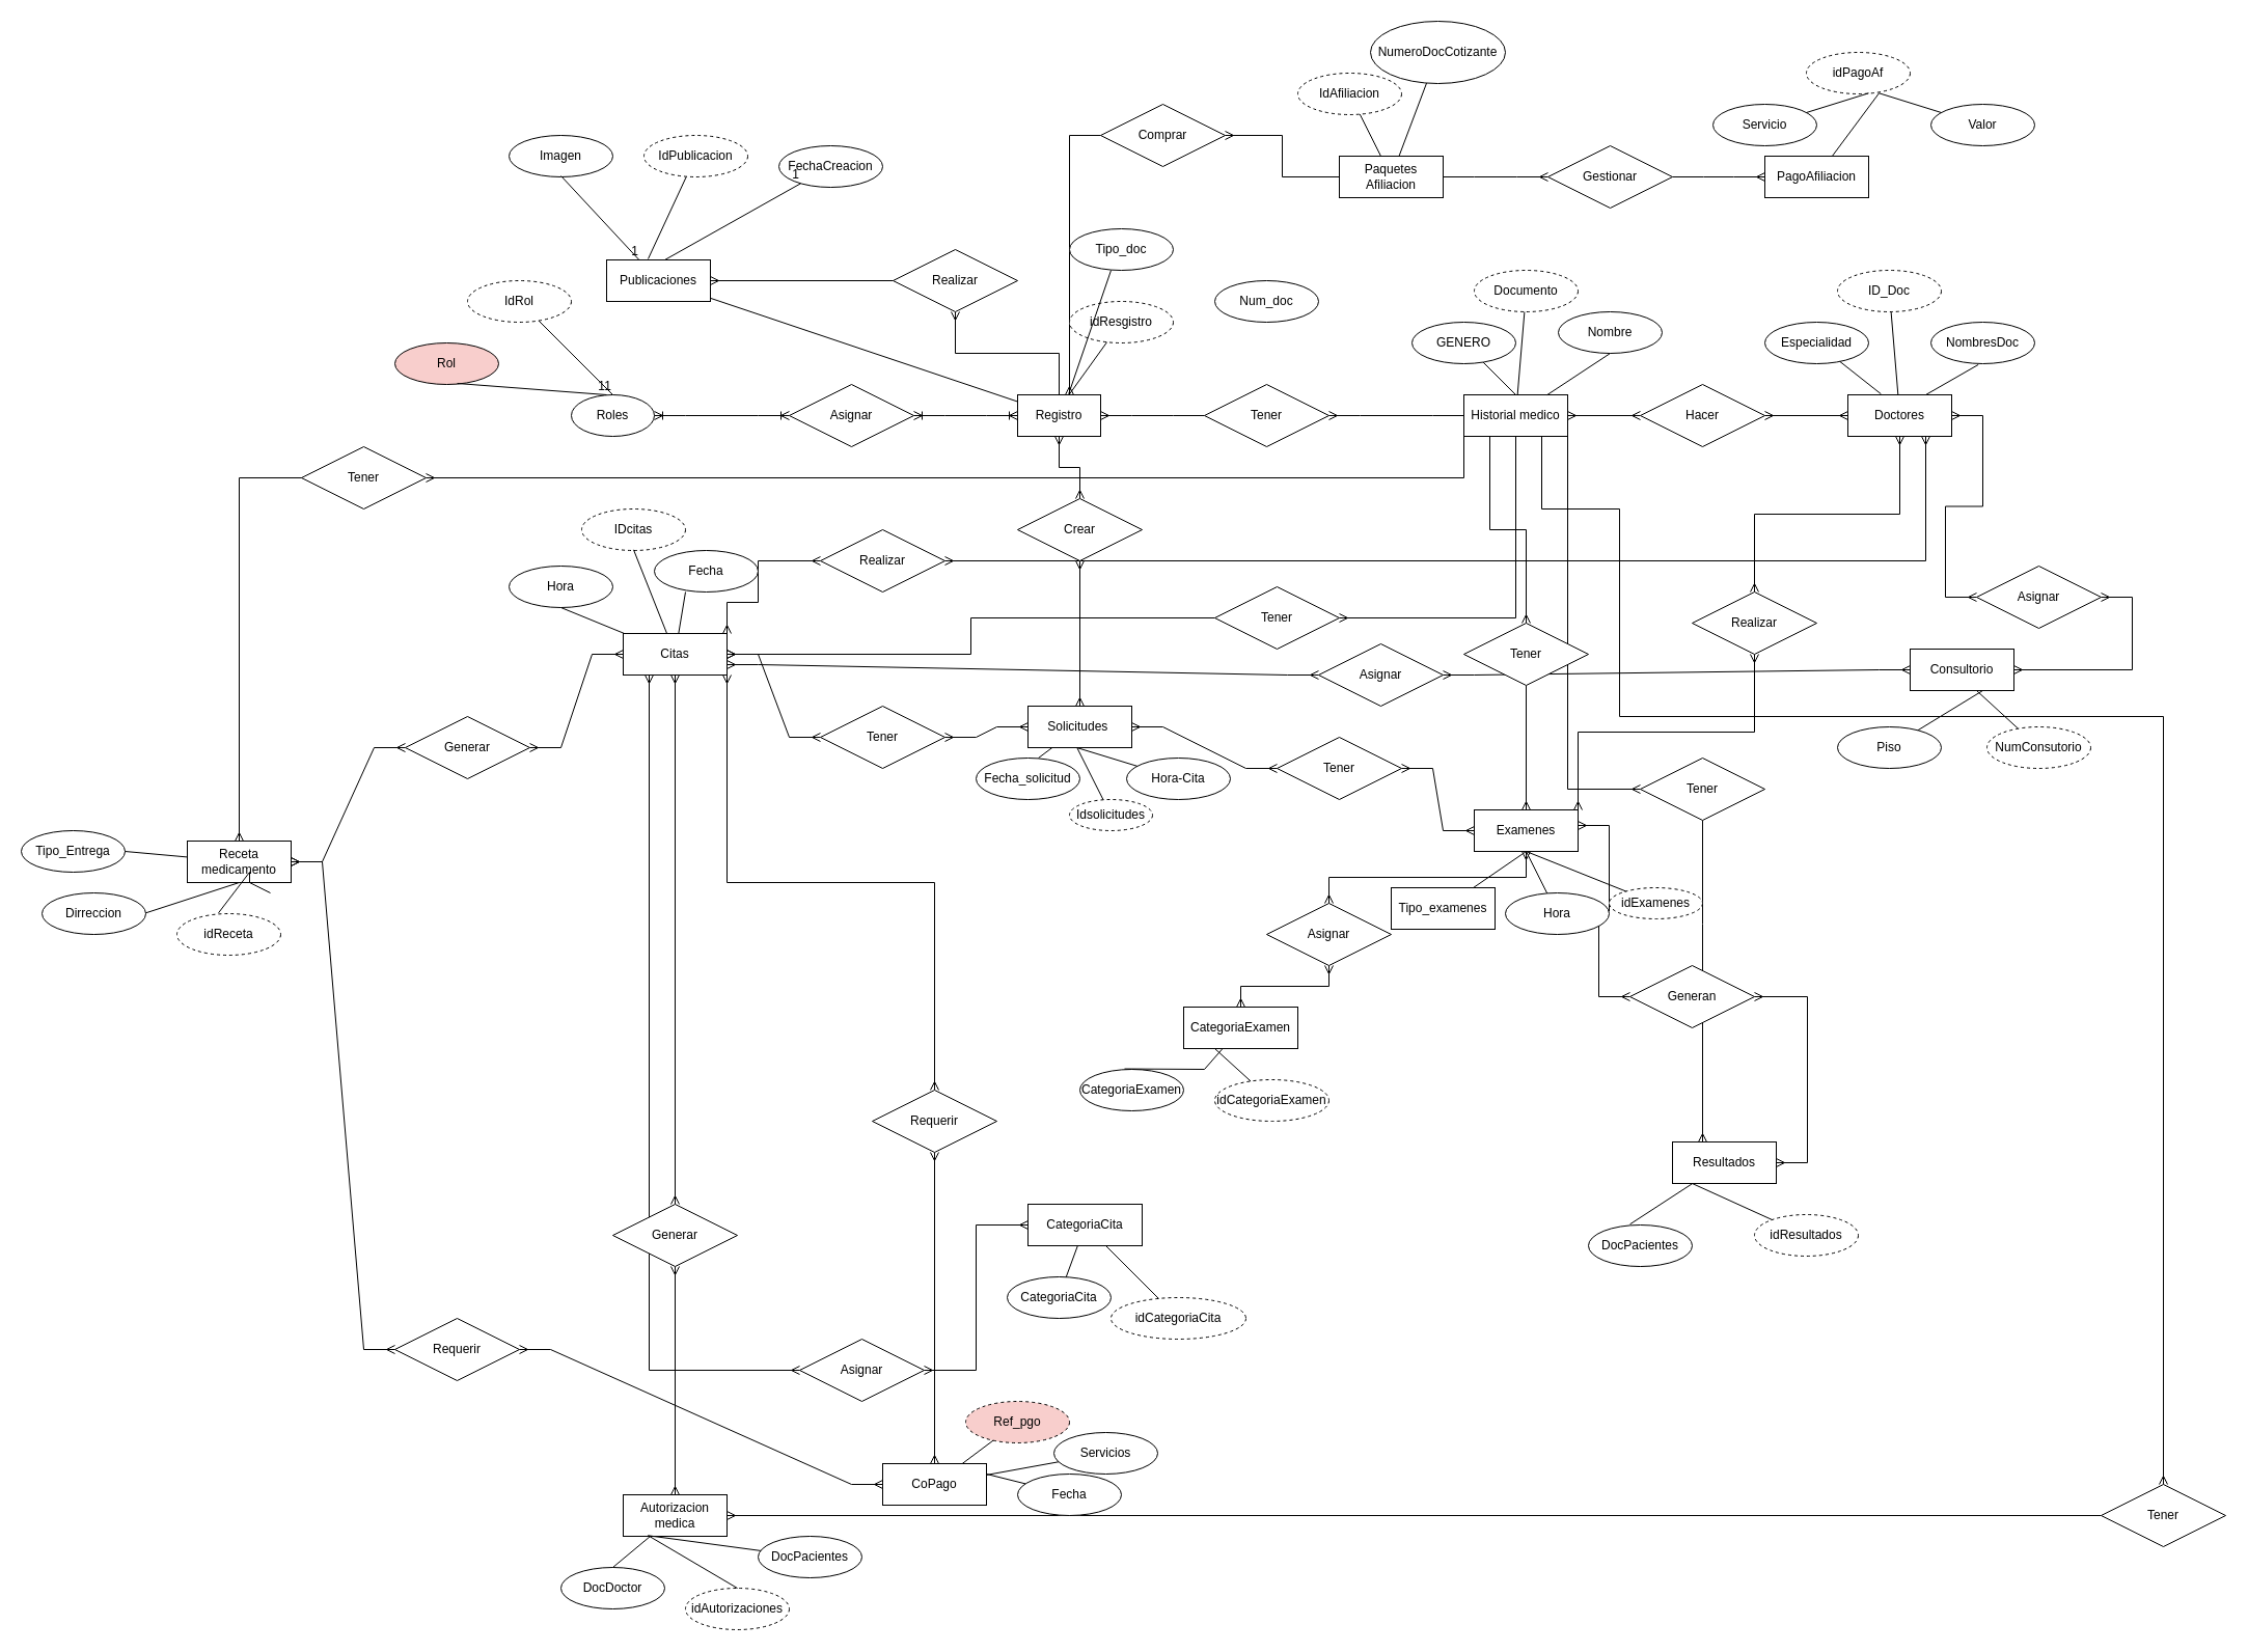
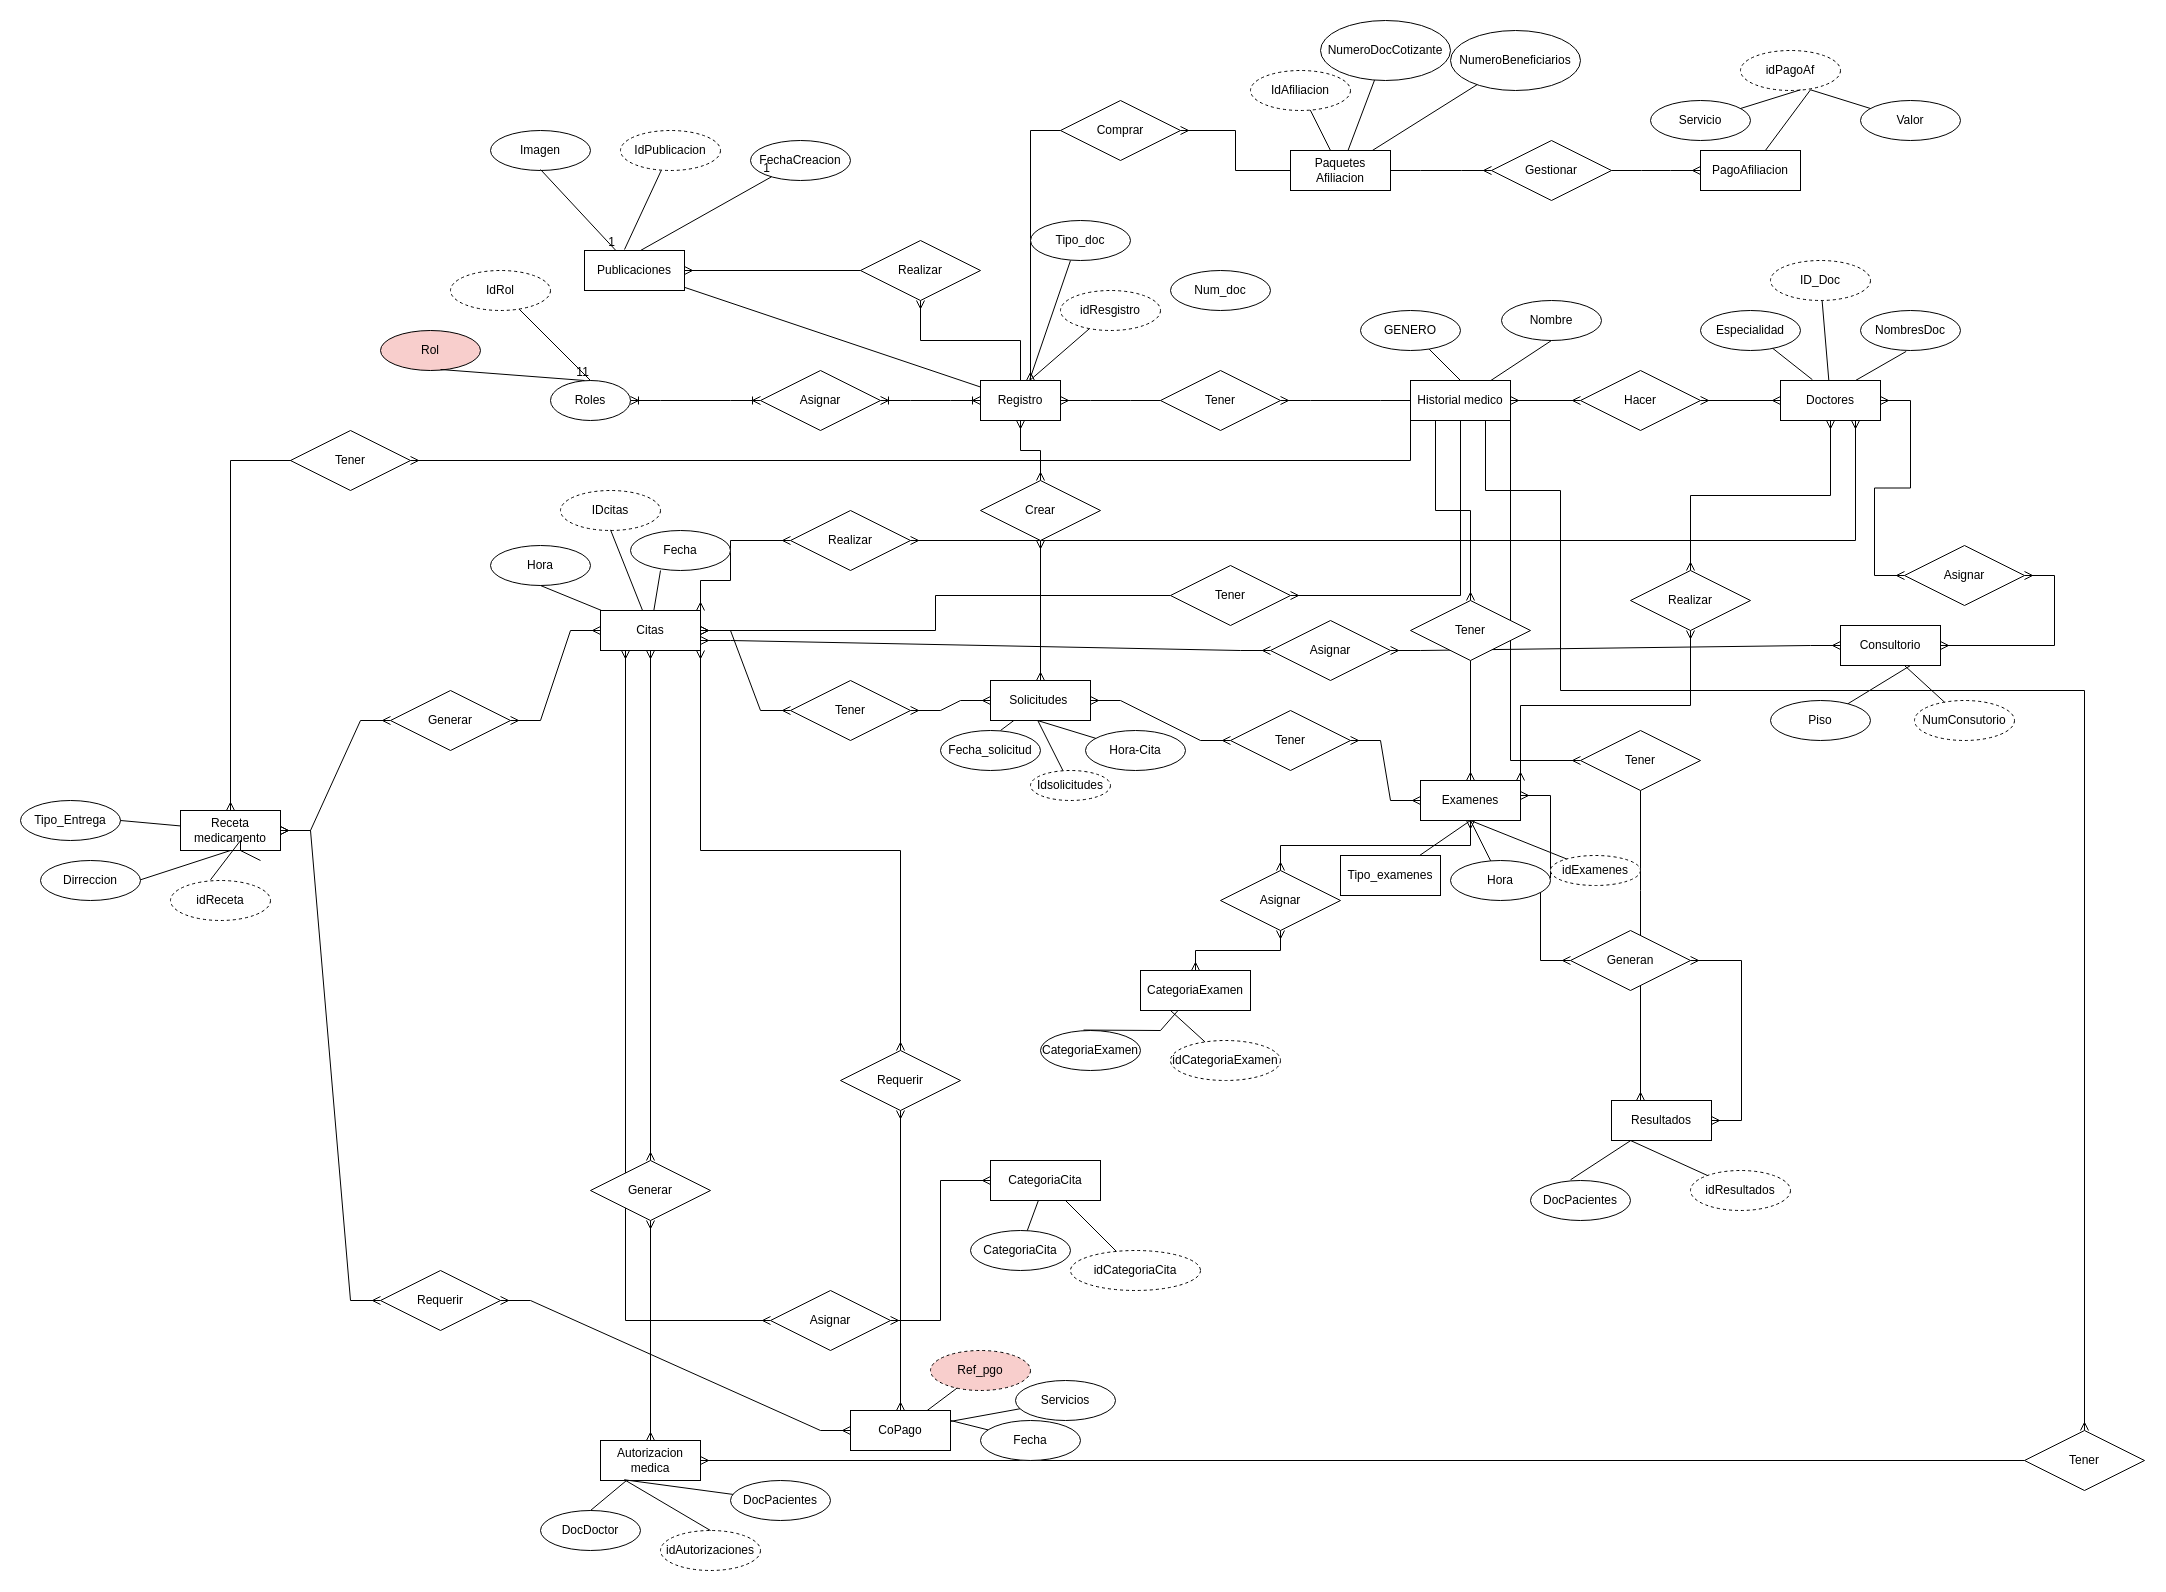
+ <mxCell id="97" value="NumeroBeneficiarios" style="ellipse;whiteSpace=wrap;html=1;align=center;" vertex="1" parent="1"><mxGeometry x="1450" y="30" width="130" height="60" as="geometry" /></mxCell>
+ <mxCell id="100" value="" style="endArrow=none;html=1;rounded=0;" edge="1" parent="1" source="97" target="6"><mxGeometry relative="1" as="geometry"><mxPoint x="1470" y="220" as="sourcePoint" /><mxPoint x="1630" y="220" as="targetPoint" /></mxGeometry></mxCell>
- <mxCell id="113" value="Documento" style="ellipse;whiteSpace=wrap;html=1;align=center;dashed=1;" vertex="1" parent="1"><mxGeometry x="1420" y="260" width="100" height="40" as="geometry" /></mxCell>
- <mxCell id="101" value="idResgistro" style="ellipse;whiteSpace=wrap;html=1;align=center;dashed=1;" vertex="1" parent="1"><mxGeometry x="1030" y="290" width="100" height="40" as="geometry" /></mxCell>
+ <mxCell id="101" value="idResgistro" style="ellipse;whiteSpace=wrap;html=1;align=center;dashed=1;" vertex="1" parent="1"><mxGeometry x="1060" y="290" width="100" height="40" as="geometry" /></mxCell>
- <mxCell id="118" value="" style="endArrow=none;html=1;rounded=0;" edge="1" parent="1" source="113" target="7"><mxGeometry relative="1" as="geometry"><mxPoint x="1450" y="360" as="sourcePoint" /><mxPoint x="1610" y="360" as="targetPoint" /></mxGeometry></mxCell>
